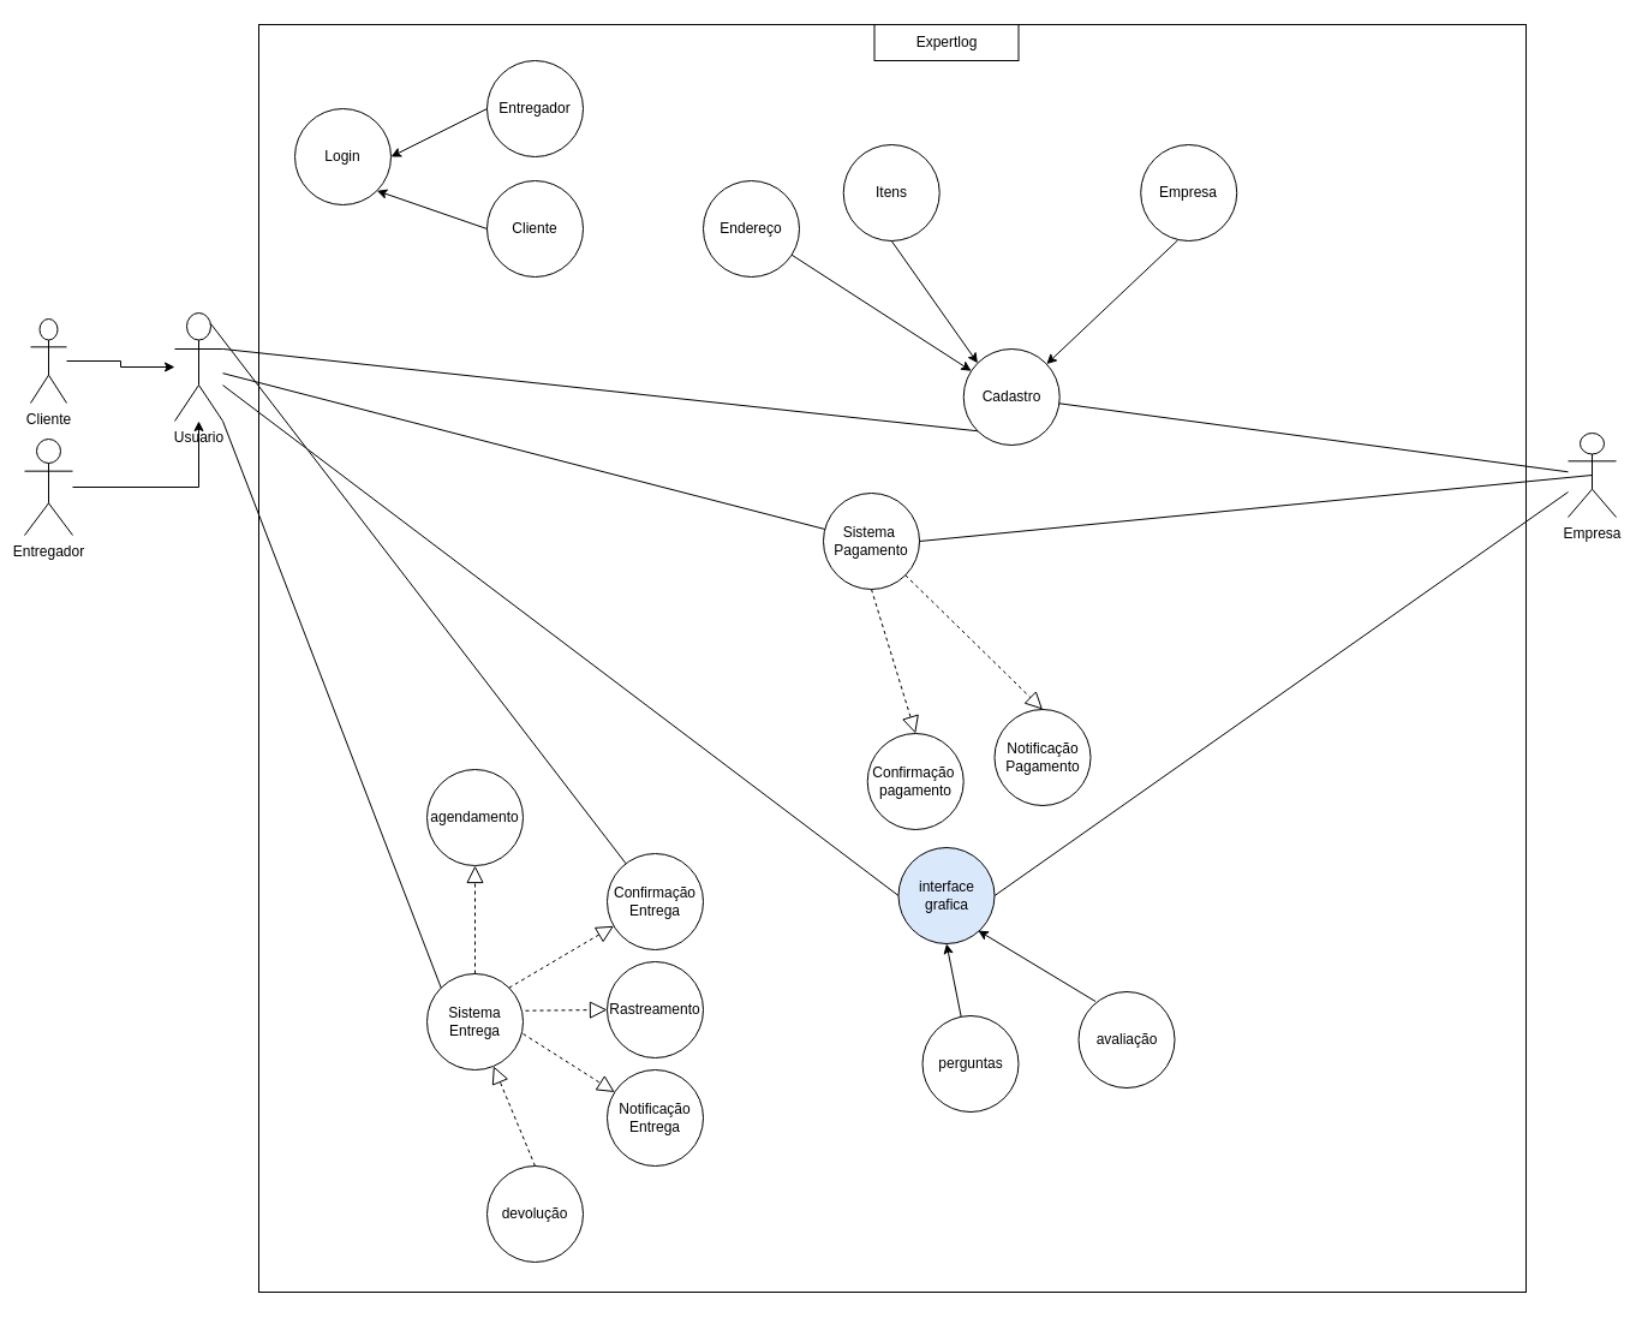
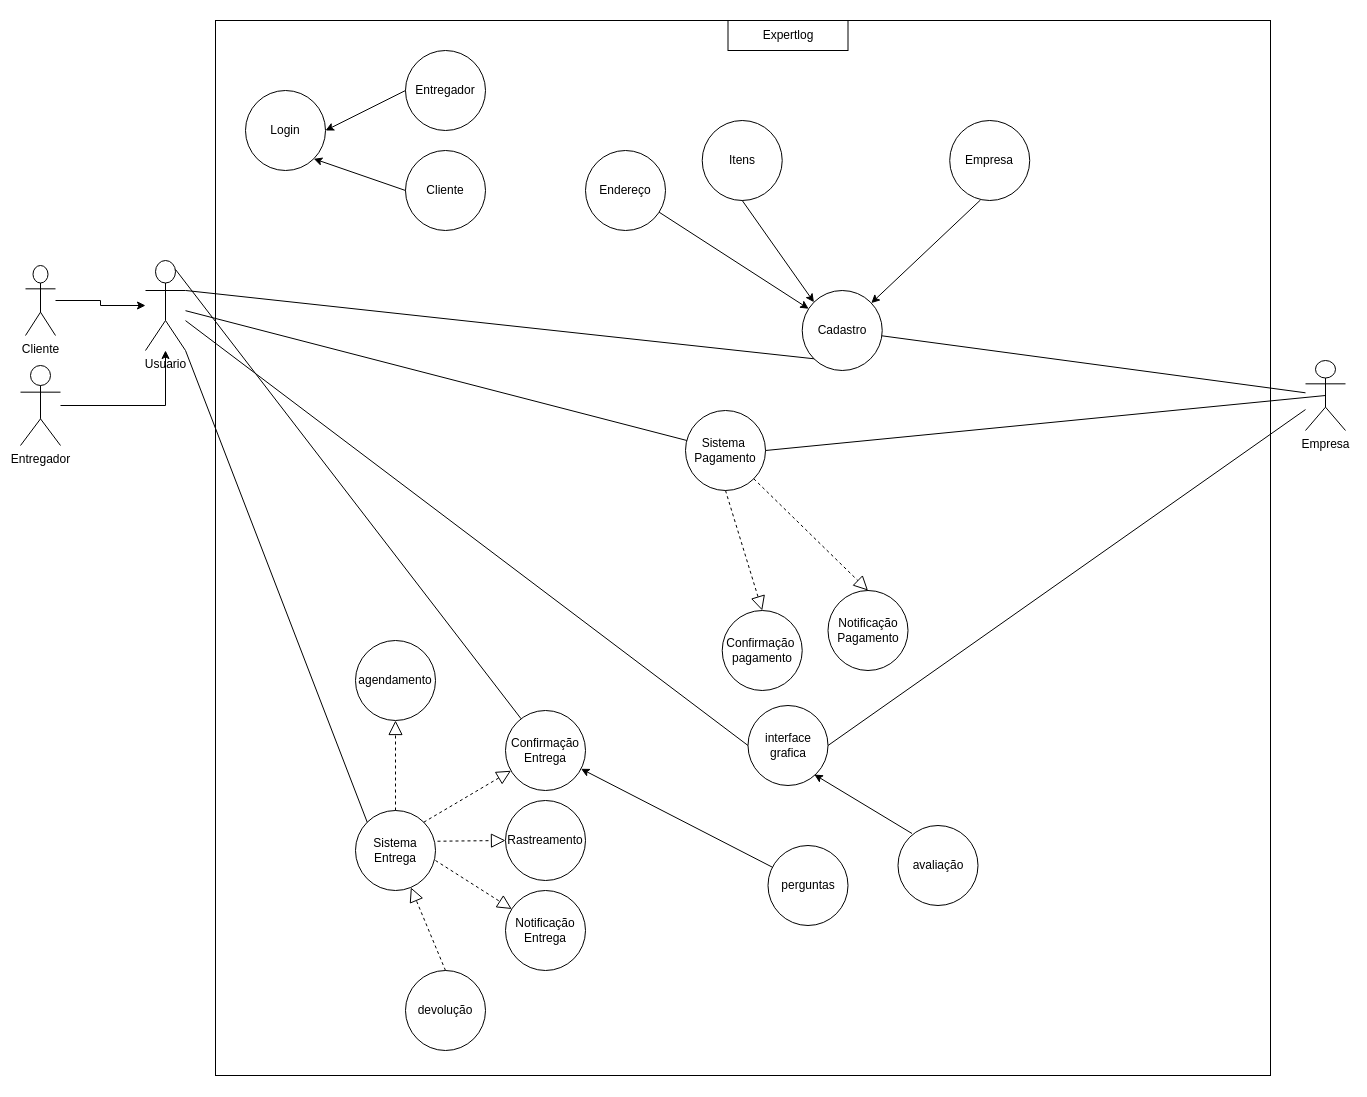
- <mxCell id="39" value="interface&lt;br&gt;grafica" style="ellipse;whiteSpace=wrap;html=1;aspect=fixed;fillColor=#dae8fc;" vertex="1" parent="1"><mxGeometry x="747.5" y="705" width="80" height="80" as="geometry" /></mxCell>
+ <mxCell id="39" value="interface&lt;br&gt;grafica" style="ellipse;whiteSpace=wrap;html=1;aspect=fixed;" vertex="1" parent="1"><mxGeometry x="747.5" y="705" width="80" height="80" as="geometry" /></mxCell>
- <mxCell id="44" value="" style="endArrow=classic;html=1;rounded=0;entryX=0.5;entryY=1;entryDx=0;entryDy=0;" edge="1" parent="1" source="41" target="39"><mxGeometry width="50" height="50" relative="1" as="geometry"><mxPoint x="775" y="600" as="sourcePoint" /><mxPoint x="825" y="550" as="targetPoint" /></mxGeometry></mxCell>
+ <mxCell id="44" value="" style="endArrow=classic;html=1;rounded=0;" edge="1" parent="1" source="41" target="21"><mxGeometry width="50" height="50" relative="1" as="geometry"><mxPoint x="775" y="600" as="sourcePoint" /><mxPoint x="825" y="550" as="targetPoint" /></mxGeometry></mxCell>
